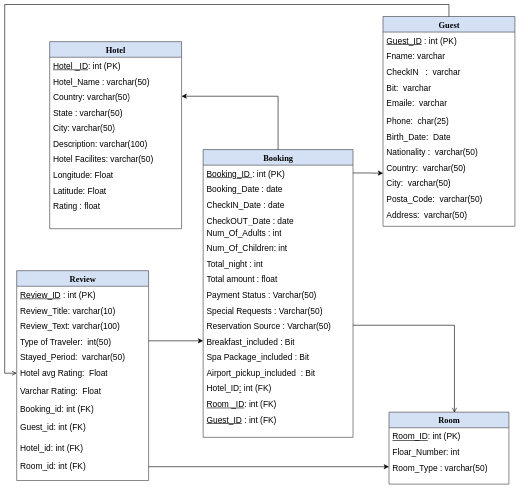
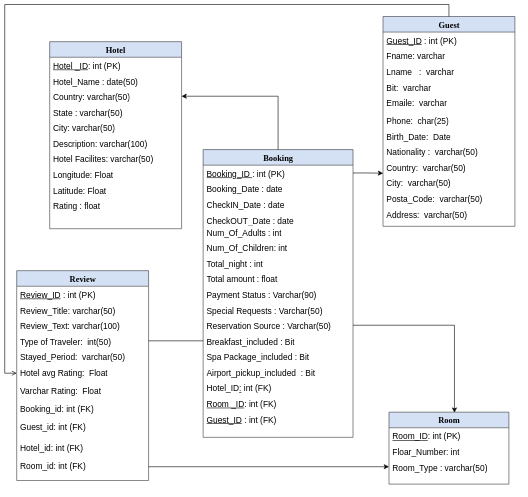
- <mxCell id="38" value="&lt;div style=&quot;text-align: center;&quot;&gt;CheckIN&amp;nbsp; &amp;nbsp;:&amp;nbsp; varchar&lt;/div&gt;" style="text;html=1;strokeColor=none;fillColor=none;align=left;verticalAlign=top;spacingLeft=4;spacingRight=4;whiteSpace=wrap;overflow=hidden;rotatable=0;points=[[0,0.5],[1,0.5]];portConstraint=eastwest;fontSize=14;" parent="35" vertex="1"><mxGeometry y="78" width="220" height="26" as="geometry" /></mxCell>
+ <mxCell id="38" value="&lt;div style=&quot;text-align: center;&quot;&gt;Lname&amp;nbsp; &amp;nbsp;:&amp;nbsp; varchar&lt;/div&gt;" style="text;html=1;strokeColor=none;fillColor=none;align=left;verticalAlign=top;spacingLeft=4;spacingRight=4;whiteSpace=wrap;overflow=hidden;rotatable=0;points=[[0,0.5],[1,0.5]];portConstraint=eastwest;fontSize=14;" parent="35" vertex="1"><mxGeometry y="78" width="220" height="26" as="geometry" /></mxCell>
- <mxCell id="4" value="&lt;span style=&quot;text-align: center; font-size: 14px;&quot;&gt;Hotel_Name&amp;nbsp;&lt;/span&gt;: varchar(50)" style="text;html=1;strokeColor=none;fillColor=none;align=left;verticalAlign=top;spacingLeft=4;spacingRight=4;whiteSpace=wrap;overflow=hidden;rotatable=0;points=[[0,0.5],[1,0.5]];portConstraint=eastwest;fontSize=14;" parent="2" vertex="1"><mxGeometry y="52" width="220" height="26" as="geometry" /></mxCell>
+ <mxCell id="4" value="&lt;span style=&quot;text-align: center; font-size: 14px;&quot;&gt;Hotel_Name&amp;nbsp;&lt;/span&gt;: date(50)" style="text;html=1;strokeColor=none;fillColor=none;align=left;verticalAlign=top;spacingLeft=4;spacingRight=4;whiteSpace=wrap;overflow=hidden;rotatable=0;points=[[0,0.5],[1,0.5]];portConstraint=eastwest;fontSize=14;" parent="2" vertex="1"><mxGeometry y="52" width="220" height="26" as="geometry" /></mxCell>
- <mxCell id="26" value="&lt;span style=&quot;font-size: 14px; text-align: center;&quot;&gt;Payment Status&amp;nbsp;&lt;/span&gt;: Varchar(50)" style="text;html=1;strokeColor=none;fillColor=none;align=left;verticalAlign=top;spacingLeft=4;spacingRight=4;whiteSpace=wrap;overflow=hidden;rotatable=0;points=[[0,0.5],[1,0.5]];portConstraint=eastwest;fontSize=14;" parent="17" vertex="1"><mxGeometry y="228" width="250" height="26" as="geometry" /></mxCell>
+ <mxCell id="26" value="&lt;span style=&quot;font-size: 14px; text-align: center;&quot;&gt;Payment Status&amp;nbsp;&lt;/span&gt;: Varchar(90)" style="text;html=1;strokeColor=none;fillColor=none;align=left;verticalAlign=top;spacingLeft=4;spacingRight=4;whiteSpace=wrap;overflow=hidden;rotatable=0;points=[[0,0.5],[1,0.5]];portConstraint=eastwest;fontSize=14;" parent="17" vertex="1"><mxGeometry y="228" width="250" height="26" as="geometry" /></mxCell>
- <mxCell id="50" value="&lt;span style=&quot;font-size: 14px; text-align: center;&quot;&gt;Review_Title:&lt;/span&gt;&amp;nbsp;varchar(10)" style="text;html=1;strokeColor=none;fillColor=none;align=left;verticalAlign=top;spacingLeft=4;spacingRight=4;whiteSpace=wrap;overflow=hidden;rotatable=0;points=[[0,0.5],[1,0.5]];portConstraint=eastwest;fontSize=14;" parent="48" vertex="1"><mxGeometry y="52" width="220" height="26" as="geometry" /></mxCell>
+ <mxCell id="50" value="&lt;span style=&quot;font-size: 14px; text-align: center;&quot;&gt;Review_Title:&lt;/span&gt;&amp;nbsp;varchar(50)" style="text;html=1;strokeColor=none;fillColor=none;align=left;verticalAlign=top;spacingLeft=4;spacingRight=4;whiteSpace=wrap;overflow=hidden;rotatable=0;points=[[0,0.5],[1,0.5]];portConstraint=eastwest;fontSize=14;" parent="48" vertex="1"><mxGeometry y="52" width="220" height="26" as="geometry" /></mxCell>
- <mxCell id="61" style="edgeStyle=orthogonalEdgeStyle;rounded=0;orthogonalLoop=1;jettySize=auto;html=1;exitX=1;exitY=0.5;exitDx=0;exitDy=0;entryX=0;entryY=0.5;entryDx=0;entryDy=0;" parent="1" source="52" target="29" edge="1"><mxGeometry relative="1" as="geometry" /></mxCell>
+ <mxCell id="61" style="edgeStyle=orthogonalEdgeStyle;rounded=0;orthogonalLoop=1;jettySize=auto;html=1;exitX=1;exitY=0.5;exitDx=0;exitDy=0;entryX=0;entryY=0.5;entryDx=0;entryDy=0;endArrow=none;" parent="1" source="52" target="29" edge="1"><mxGeometry relative="1" as="geometry" /></mxCell>
- <mxCell id="62" style="edgeStyle=orthogonalEdgeStyle;rounded=0;orthogonalLoop=1;jettySize=auto;html=1;exitX=1;exitY=0.5;exitDx=0;exitDy=0;entryX=0.546;entryY=0.007;entryDx=0;entryDy=0;entryPerimeter=0;endArrow=open;" parent="1" source="28" target="13" edge="1"><mxGeometry relative="1" as="geometry" /></mxCell>
+ <mxCell id="62" style="edgeStyle=orthogonalEdgeStyle;rounded=0;orthogonalLoop=1;jettySize=auto;html=1;exitX=1;exitY=0.5;exitDx=0;exitDy=0;entryX=0.546;entryY=0.007;entryDx=0;entryDy=0;entryPerimeter=0;" parent="1" source="28" target="13" edge="1"><mxGeometry relative="1" as="geometry" /></mxCell>
